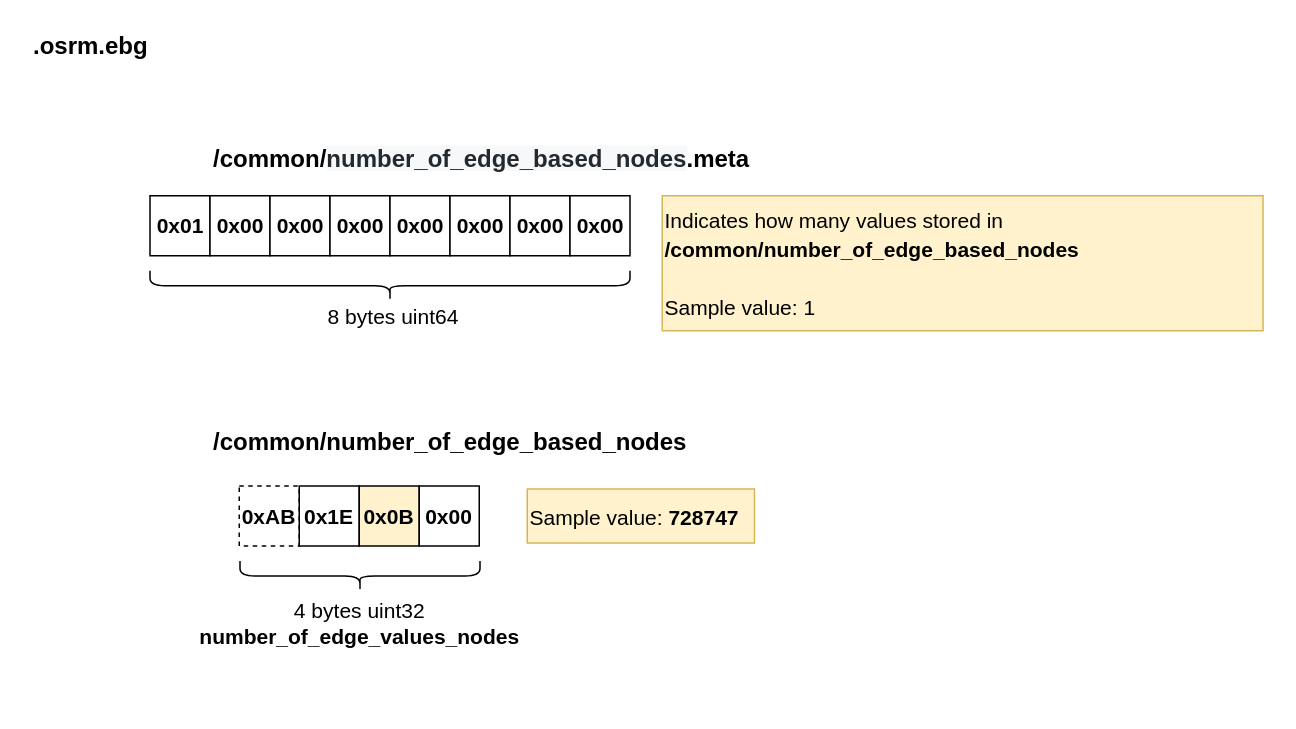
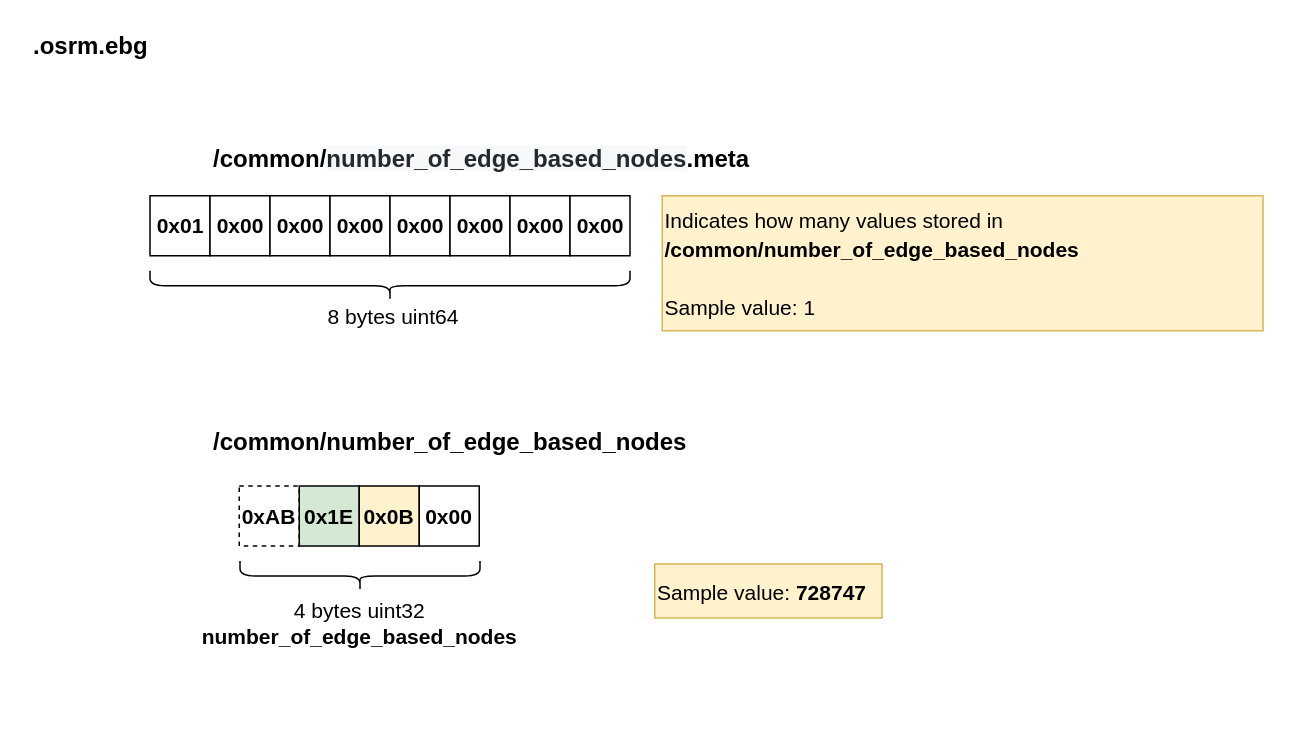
- <mxCell id="17" value="0x1E" style="rounded=0;whiteSpace=wrap;html=1;fontStyle=1;fontSize=14;" parent="1" vertex="1"><mxGeometry x="199" y="323.5" width="40" height="40" as="geometry" /></mxCell>
+ <mxCell id="17" value="0x1E" style="rounded=0;whiteSpace=wrap;html=1;fontStyle=1;fontSize=14;fillColor=#d5e8d4;" parent="1" vertex="1"><mxGeometry x="199" y="323.5" width="40" height="40" as="geometry" /></mxCell>
- <mxCell id="22" value="&lt;font&gt;&lt;span style=&quot;font-size: 14px ; font-weight: 400 ; text-align: center&quot;&gt;Sample value:&amp;nbsp;&lt;/span&gt;&lt;font style=&quot;font-size: 14px&quot;&gt;728747&lt;/font&gt;&lt;br&gt;&lt;/font&gt;" style="text;html=1;strokeColor=#d6b656;fillColor=#fff2cc;align=left;verticalAlign=middle;whiteSpace=wrap;rounded=0;fontSize=16;fontStyle=1" vertex="1" parent="1"><mxGeometry x="351" y="325.5" width="151.5" height="36" as="geometry" /></mxCell>
+ <mxCell id="22" value="&lt;font&gt;&lt;span style=&quot;font-size: 14px ; font-weight: 400 ; text-align: center&quot;&gt;Sample value:&amp;nbsp;&lt;/span&gt;&lt;font style=&quot;font-size: 14px&quot;&gt;728747&lt;/font&gt;&lt;br&gt;&lt;/font&gt;" style="text;html=1;strokeColor=#d6b656;fillColor=#fff2cc;align=left;verticalAlign=middle;whiteSpace=wrap;rounded=0;fontSize=16;fontStyle=1" vertex="1" parent="1"><mxGeometry x="436" y="375.5" width="151.5" height="36" as="geometry" /></mxCell>
- <mxCell id="21" value="4 bytes uint32&lt;br&gt;&lt;b&gt;number_of_edge_values_nodes&lt;/b&gt;&lt;b&gt;&lt;br&gt;&lt;/b&gt;" style="text;html=1;strokeColor=none;fillColor=none;align=center;verticalAlign=middle;whiteSpace=wrap;rounded=0;fontSize=14;" parent="1" vertex="1"><mxGeometry x="139.5" y="387" width="199" height="55" as="geometry" /></mxCell>
+ <mxCell id="21" value="4 bytes uint32&lt;br&gt;&lt;b&gt;number_of_edge_based_nodes&lt;/b&gt;&lt;b&gt;&lt;br&gt;&lt;/b&gt;" style="text;html=1;strokeColor=none;fillColor=none;align=center;verticalAlign=middle;whiteSpace=wrap;rounded=0;fontSize=14;" parent="1" vertex="1"><mxGeometry x="139.5" y="387" width="199" height="55" as="geometry" /></mxCell>
